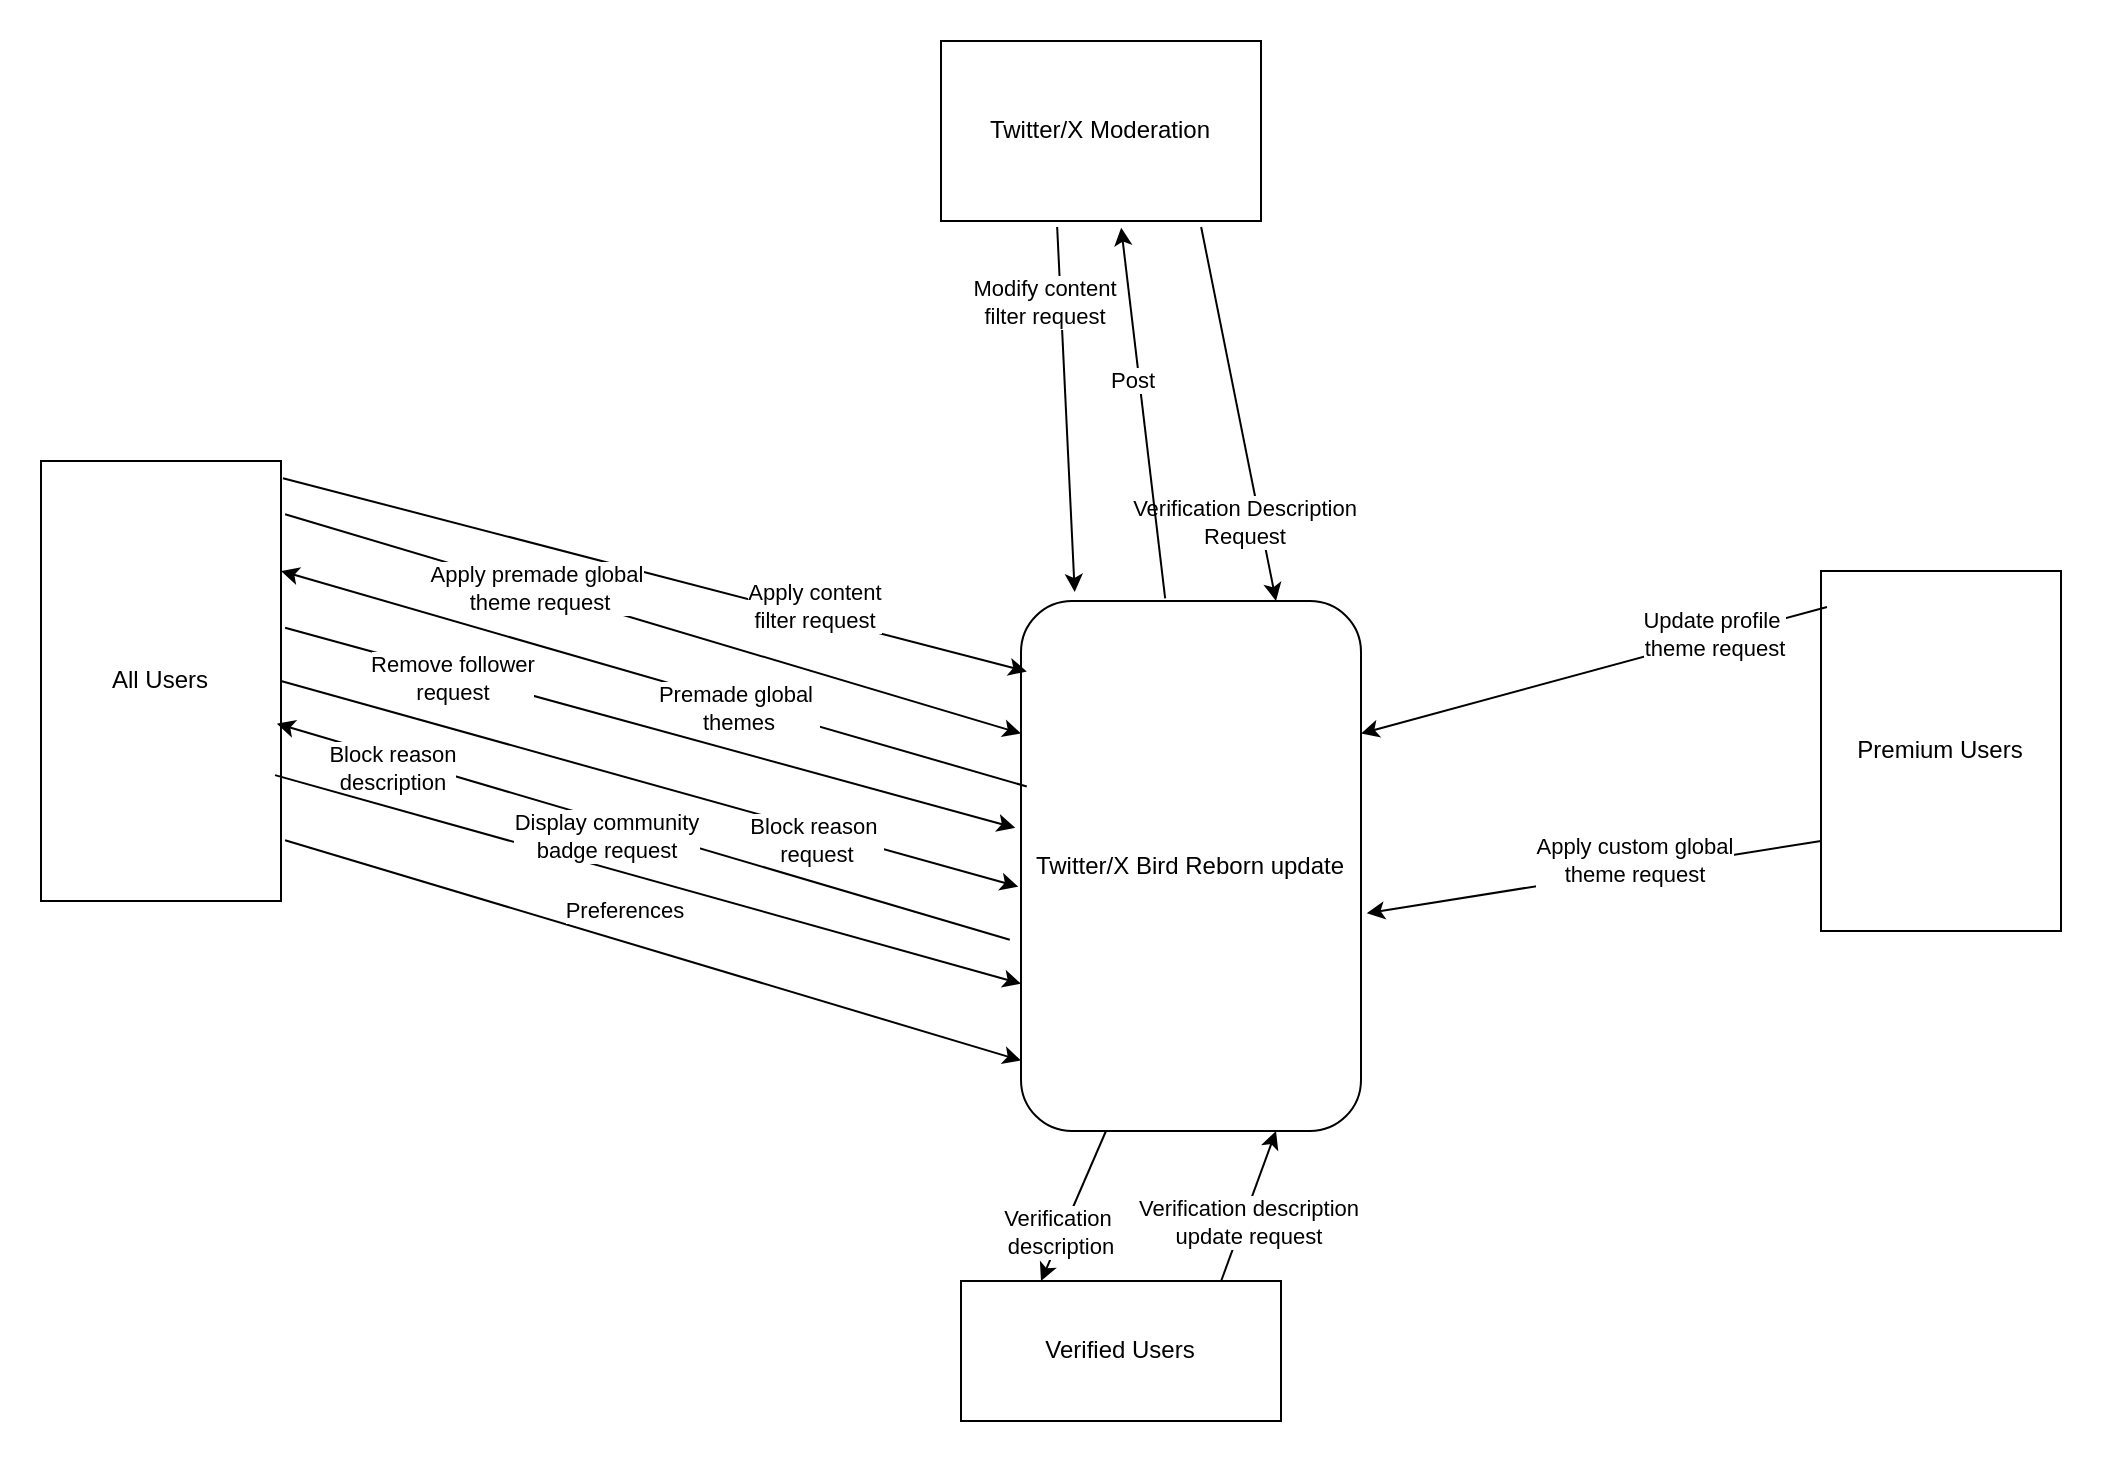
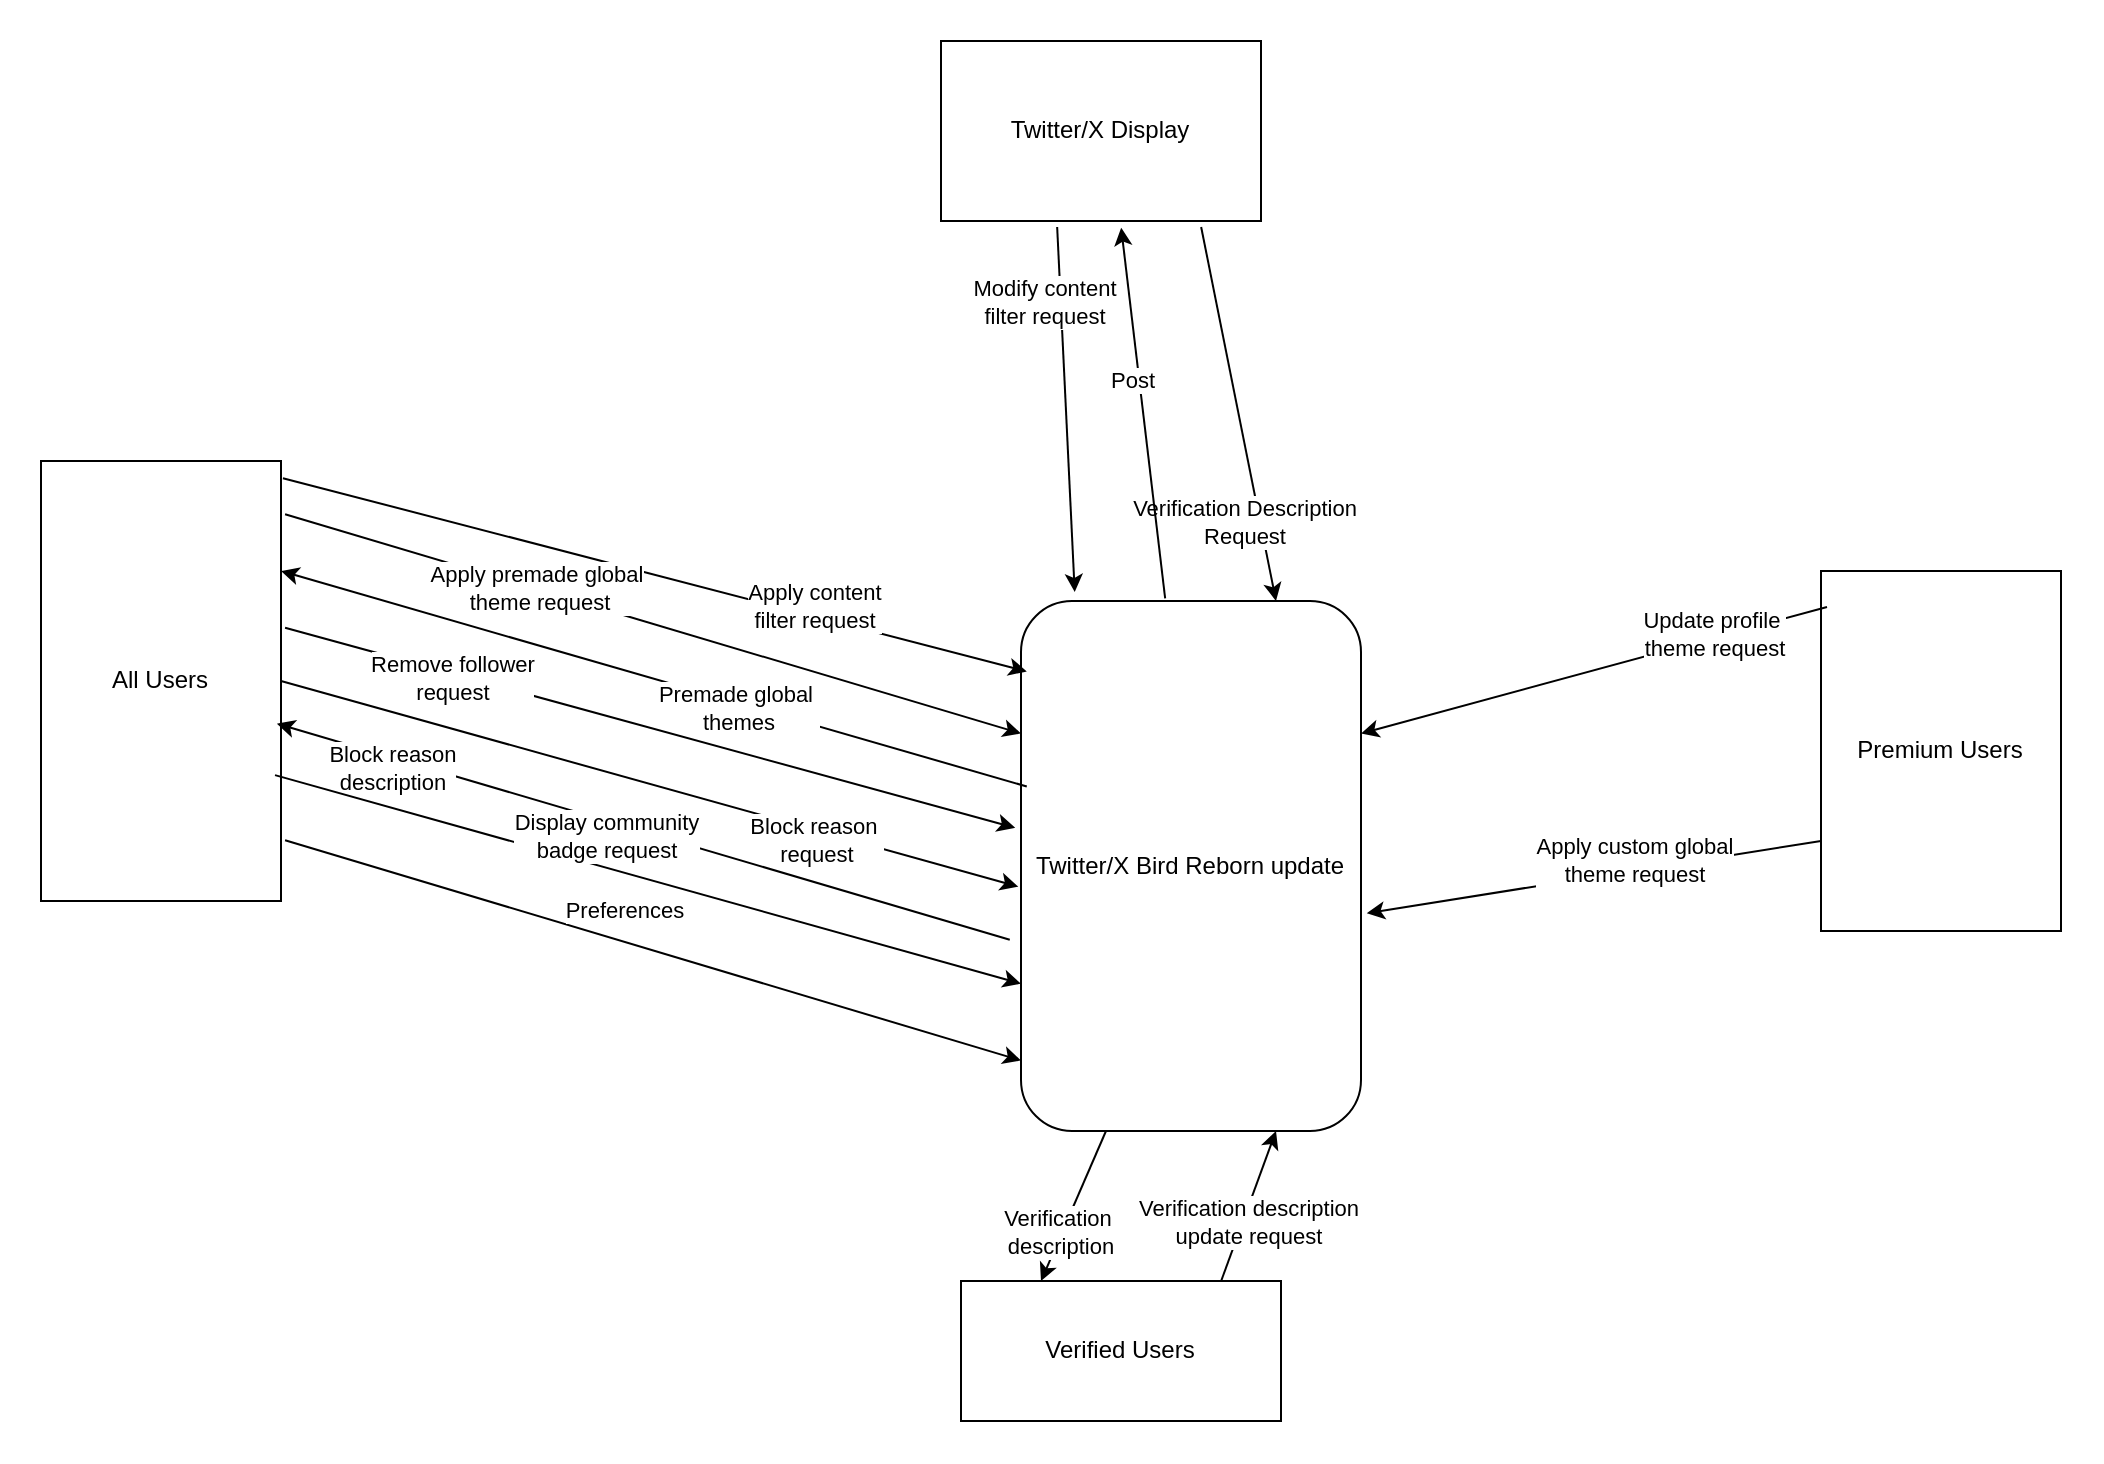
- <mxCell id="5" value="Twitter/X Moderation" style="rounded=0;whiteSpace=wrap;html=1;" vertex="1" parent="1"><mxGeometry x="470" y="20" width="160" height="90" as="geometry" /></mxCell>
+ <mxCell id="5" value="Twitter/X Display" style="rounded=0;whiteSpace=wrap;html=1;" vertex="1" parent="1"><mxGeometry x="470" y="20" width="160" height="90" as="geometry" /></mxCell>
